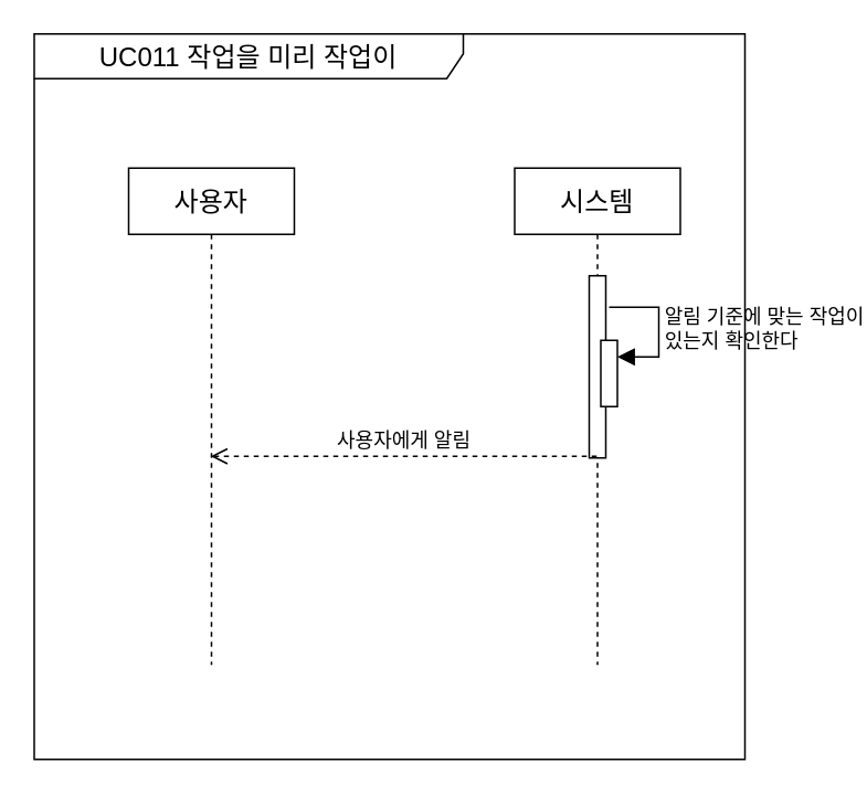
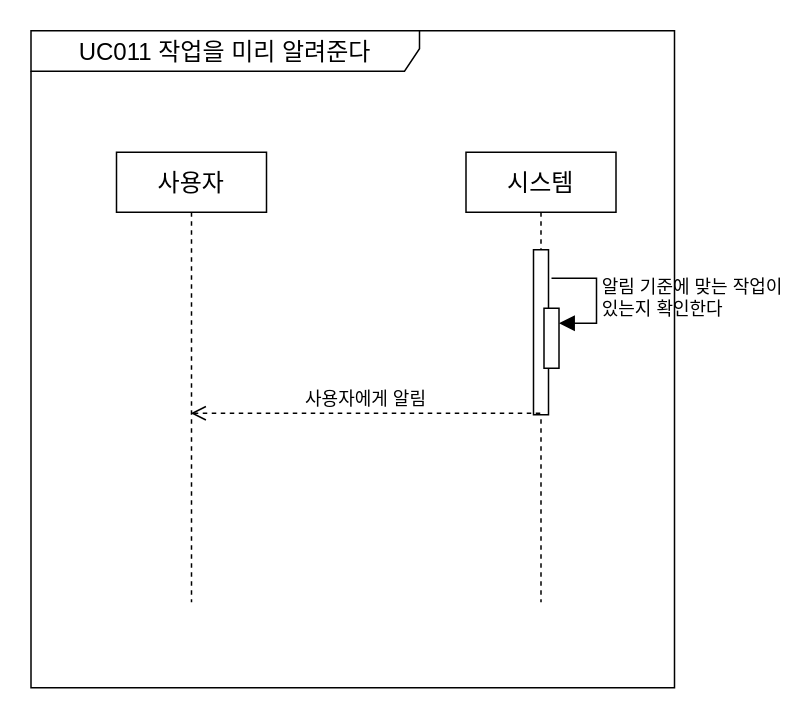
- <mxCell id="8" value="UC011 작업을 미리 작업이" style="shape=umlFrame;whiteSpace=wrap;html=1;pointerEvents=0;fontSize=16;width=259;height=27;" vertex="1" parent="1"><mxGeometry x="20" y="20" width="429" height="438" as="geometry" /></mxCell>
+ <mxCell id="8" value="UC011 작업을 미리 알려준다" style="shape=umlFrame;whiteSpace=wrap;html=1;pointerEvents=0;fontSize=16;width=259;height=27;" vertex="1" parent="1"><mxGeometry x="20" y="20" width="429" height="438" as="geometry" /></mxCell>
